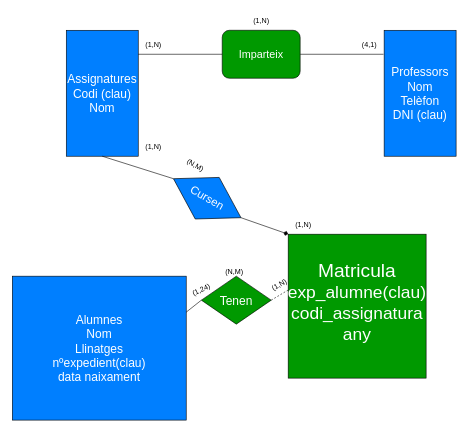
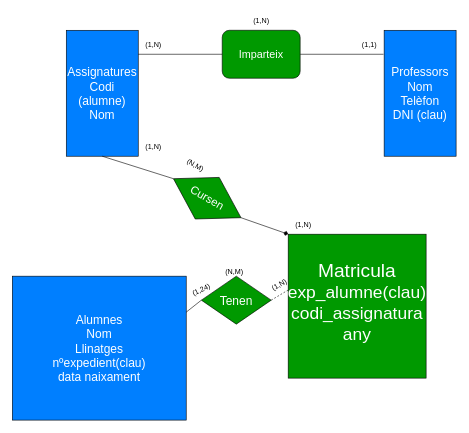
- <mxCell id="11" value="(4,1)" style="text;html=1;align=center;verticalAlign=middle;resizable=0;points=[];autosize=1;strokeColor=none;fillColor=none;" parent="1" vertex="1"><mxGeometry x="590" y="60" width="50" height="30" as="geometry" /></mxCell>
+ <mxCell id="11" value="(1,1)" style="text;html=1;align=center;verticalAlign=middle;resizable=0;points=[];autosize=1;strokeColor=none;fillColor=none;" parent="1" vertex="1"><mxGeometry x="590" y="60" width="50" height="30" as="geometry" /></mxCell>
- <mxCell id="2" value="&lt;font style=&quot;font-size: 20px; color: rgb(255, 255, 255);&quot;&gt;Assignatures&lt;/font&gt;&lt;div&gt;&lt;span style=&quot;background-color: transparent; color: rgb(255, 255, 255); font-size: 20px;&quot;&gt;Codi (clau)&lt;/span&gt;&lt;/div&gt;&lt;div&gt;&lt;span style=&quot;background-color: transparent; color: rgb(255, 255, 255); font-size: 20px;&quot;&gt;Nom&lt;/span&gt;&lt;/div&gt;" style="rounded=0;whiteSpace=wrap;html=1;strokeColor=#000000;fillColor=#007FFF;" parent="1" vertex="1"><mxGeometry x="110" y="50" width="120" height="210" as="geometry" /></mxCell>
+ <mxCell id="2" value="&lt;font style=&quot;font-size: 20px; color: rgb(255, 255, 255);&quot;&gt;Assignatures&lt;/font&gt;&lt;div&gt;&lt;span style=&quot;background-color: transparent; color: rgb(255, 255, 255); font-size: 20px;&quot;&gt;Codi (alumne)&lt;/span&gt;&lt;/div&gt;&lt;div&gt;&lt;span style=&quot;background-color: transparent; color: rgb(255, 255, 255); font-size: 20px;&quot;&gt;Nom&lt;/span&gt;&lt;/div&gt;" style="rounded=0;whiteSpace=wrap;html=1;strokeColor=#000000;fillColor=#007FFF;" parent="1" vertex="1"><mxGeometry x="110" y="50" width="120" height="210" as="geometry" /></mxCell>
- <mxCell id="6" value="&lt;font style=&quot;color: rgb(255, 255, 255); font-size: 19px;&quot;&gt;Cursen&lt;/font&gt;" style="rhombus;whiteSpace=wrap;html=1;strokeColor=#000000;fillColor=#007fff;rotation=30;" parent="1" vertex="1"><mxGeometry x="280" y="290" width="130" height="80" as="geometry" /></mxCell>
+ <mxCell id="6" value="&lt;font style=&quot;color: rgb(255, 255, 255); font-size: 19px;&quot;&gt;Cursen&lt;/font&gt;" style="rhombus;whiteSpace=wrap;html=1;strokeColor=#000000;fillColor=#009900;rotation=30;" parent="1" vertex="1"><mxGeometry x="280" y="290" width="130" height="80" as="geometry" /></mxCell>
